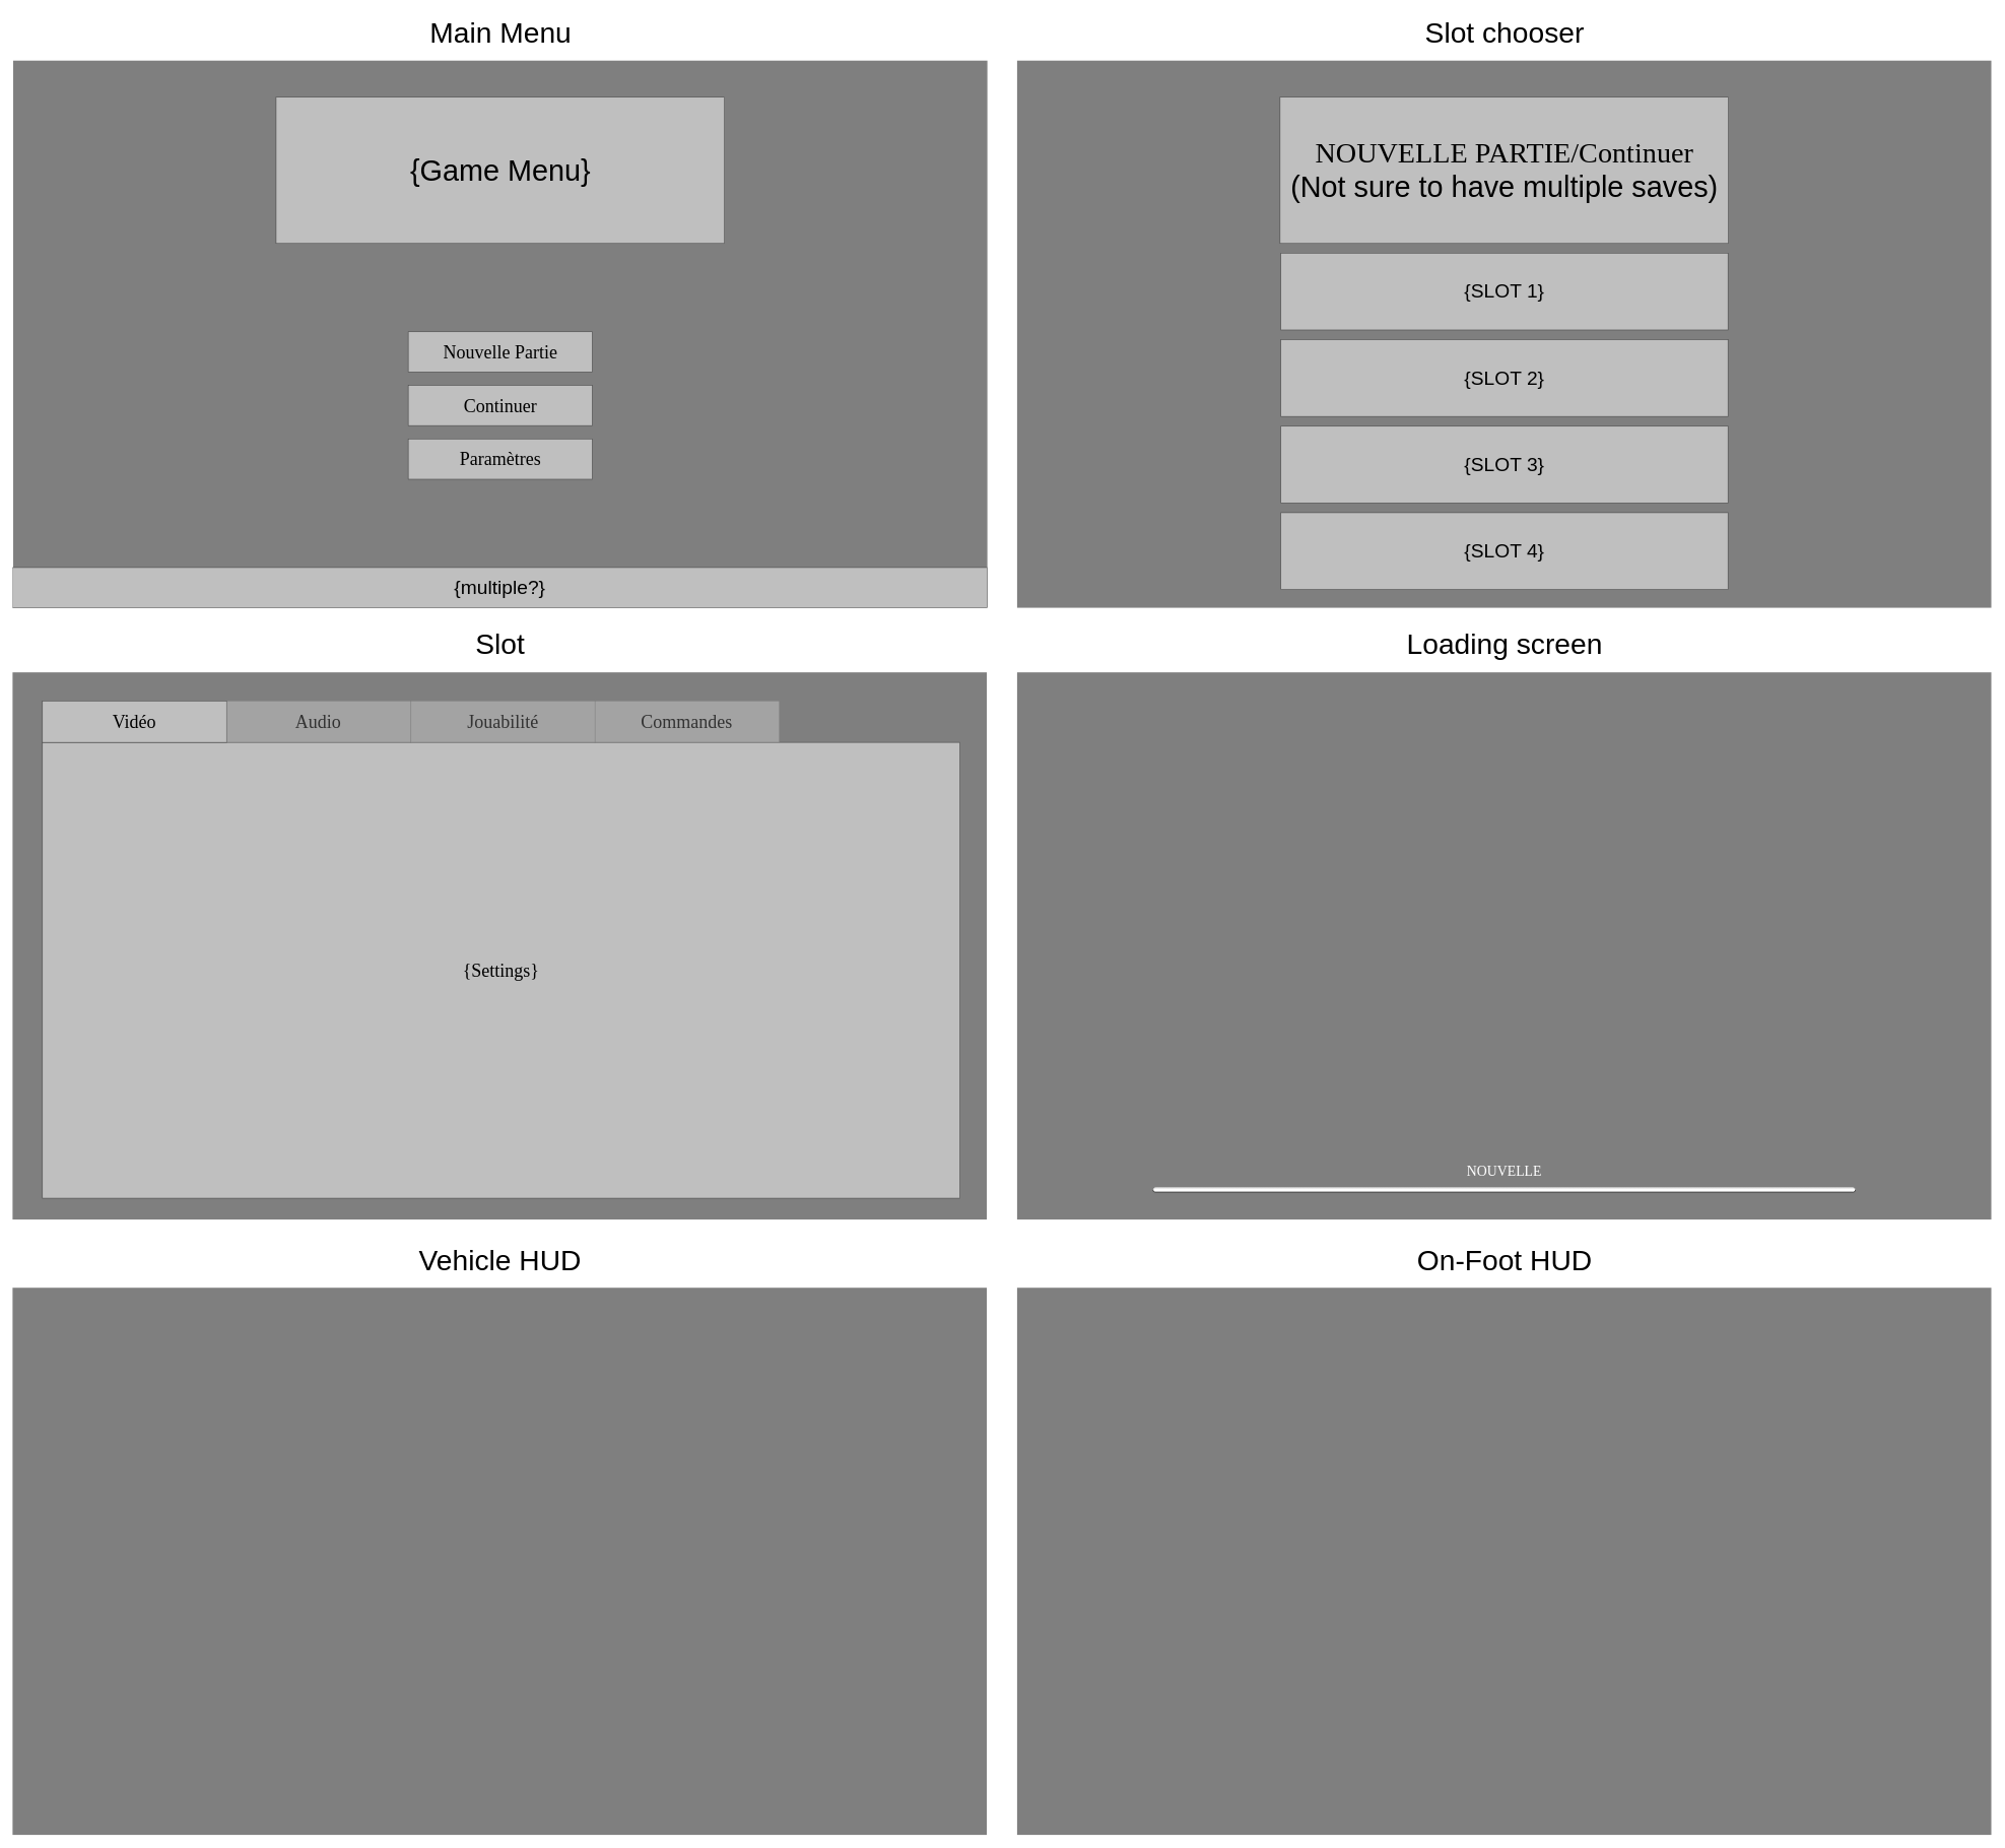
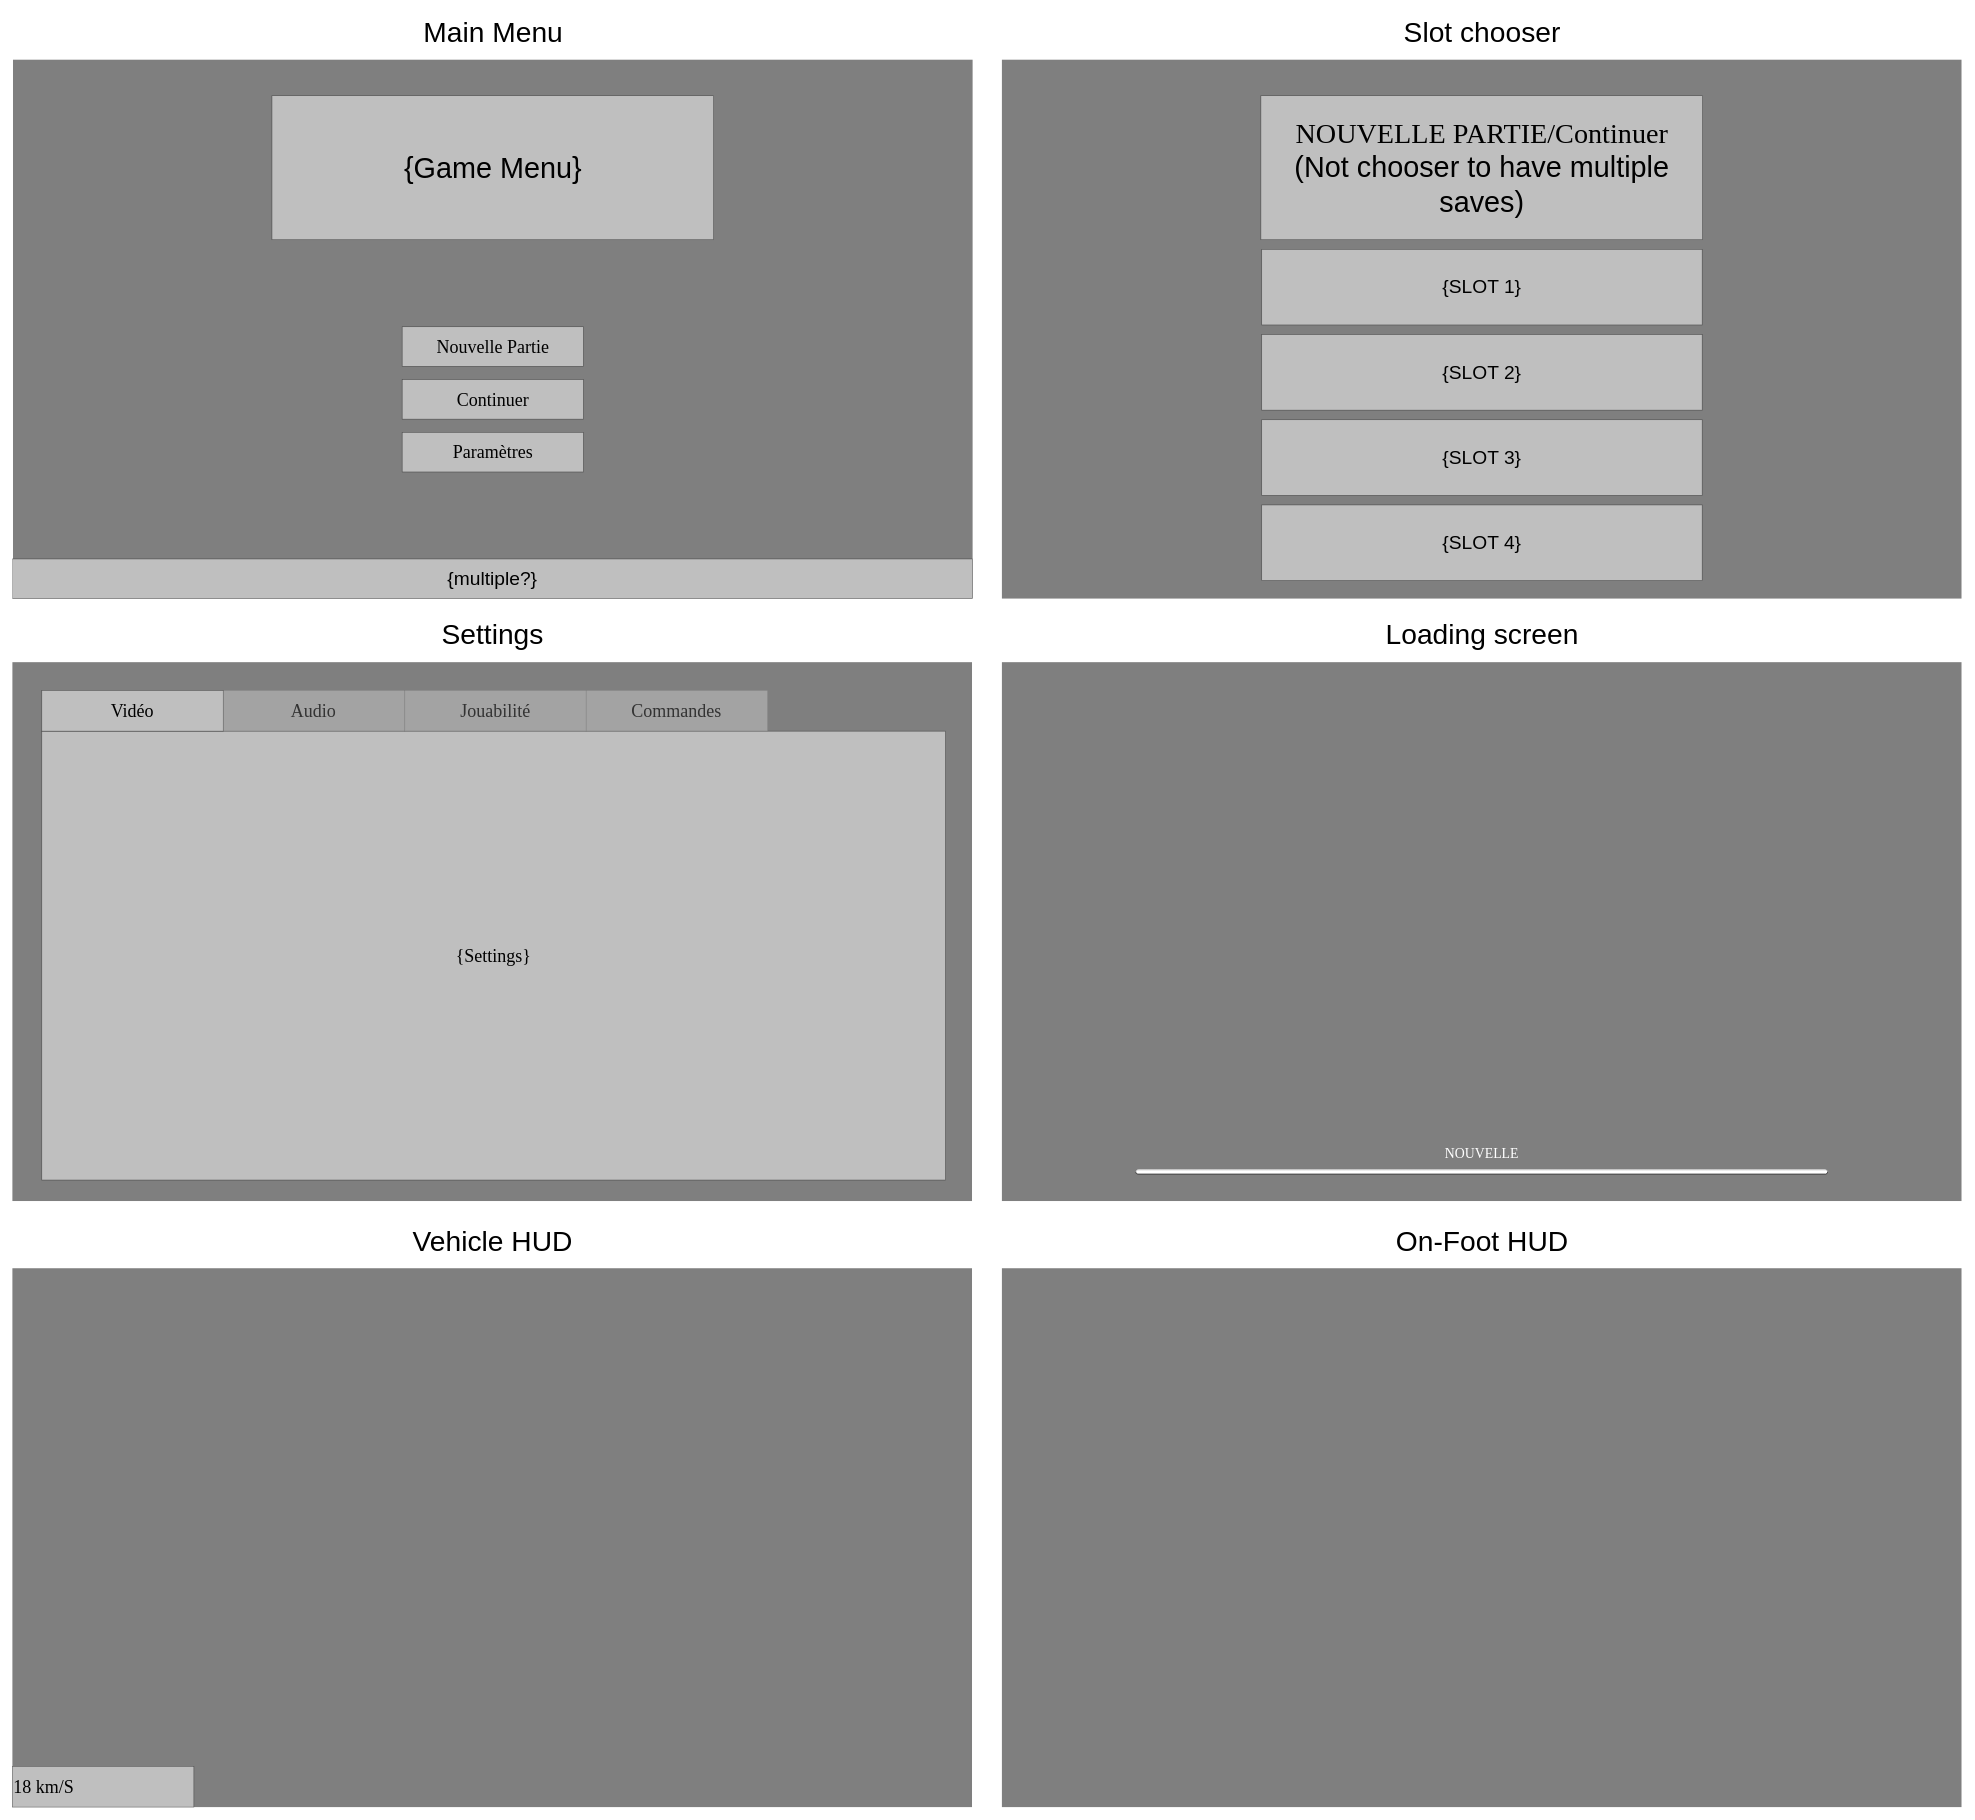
- <mxCell id="9" value="&lt;font data-font-src=&quot;https://www.dafont.com/lemon-milk.font&quot; style=&quot;&quot;&gt;&lt;font style=&quot;font-size: 47px;&quot; face=&quot;Lemon Milk&quot;&gt;NOUVELLE PARTIE/Continuer&lt;/font&gt;&lt;br&gt;&lt;span style=&quot;font-size: 48px;&quot;&gt;(Not sure to have multiple saves)&lt;/span&gt;&lt;br&gt;&lt;/font&gt;" style="rounded=0;whiteSpace=wrap;html=1;fontFamily=Helvetica;fontSize=12;fontColor=default;strokeColor=default;fillColor=default;opacity=50;" parent="1" vertex="1"><mxGeometry x="2100.59" y="159" width="736" height="240" as="geometry" /></mxCell>
+ <mxCell id="9" value="&lt;font data-font-src=&quot;https://www.dafont.com/lemon-milk.font&quot; style=&quot;&quot;&gt;&lt;font style=&quot;font-size: 47px;&quot; face=&quot;Lemon Milk&quot;&gt;NOUVELLE PARTIE/Continuer&lt;/font&gt;&lt;br&gt;&lt;span style=&quot;font-size: 48px;&quot;&gt;(Not chooser to have multiple saves)&lt;/span&gt;&lt;br&gt;&lt;/font&gt;" style="rounded=0;whiteSpace=wrap;html=1;fontFamily=Helvetica;fontSize=12;fontColor=default;strokeColor=default;fillColor=default;opacity=50;" parent="1" vertex="1"><mxGeometry x="2100.59" y="159" width="736" height="240" as="geometry" /></mxCell>
- <mxCell id="17" value="Slot" style="text;html=1;align=center;verticalAlign=middle;resizable=0;points=[];autosize=1;strokeColor=none;fillColor=none;fontSize=47;fontFamily=Helvetica;fontColor=default;" parent="1" vertex="1"><mxGeometry x="726.09" y="1024" width="188" height="68" as="geometry" /></mxCell>
+ <mxCell id="17" value="Settings" style="text;html=1;align=center;verticalAlign=middle;resizable=0;points=[];autosize=1;strokeColor=none;fillColor=none;fontSize=47;fontFamily=Helvetica;fontColor=default;" parent="1" vertex="1"><mxGeometry x="726.09" y="1024" width="188" height="68" as="geometry" /></mxCell>
+ <mxCell id="31" value="&lt;font face=&quot;Lemon Milk&quot;&gt;&lt;span style=&quot;font-size: 30px;&quot;&gt;18 km/S&lt;/span&gt;&lt;/font&gt;" style="rounded=0;whiteSpace=wrap;html=1;opacity=50;align=left;" vertex="1" parent="1"><mxGeometry x="20" y="2943" width="302.41" height="68" as="geometry" /></mxCell>
